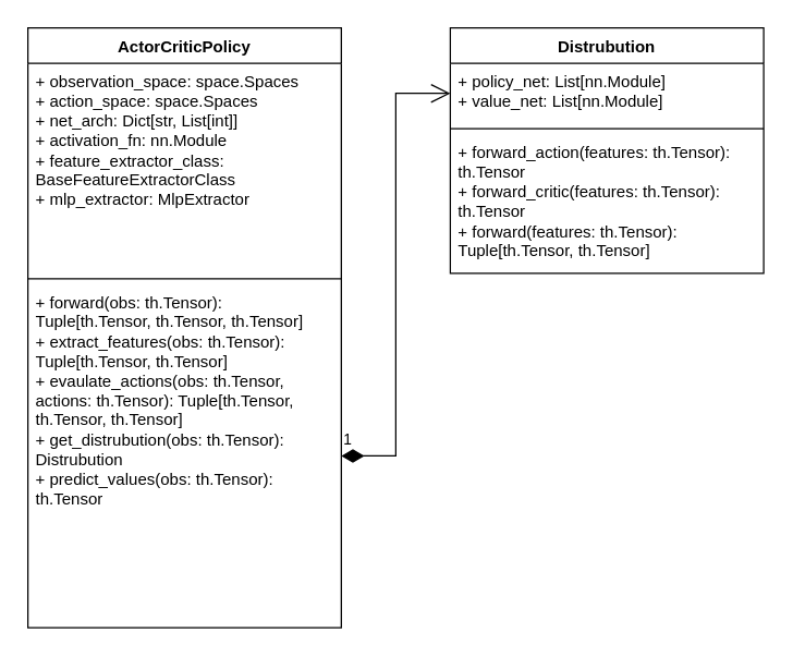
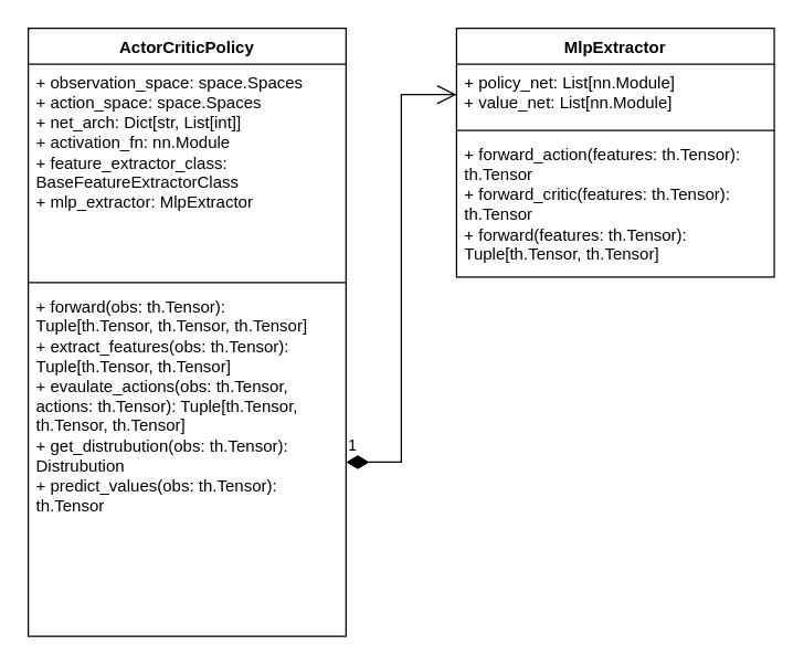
- <mxCell id="6" value="Distrubution" style="swimlane;fontStyle=1;align=center;verticalAlign=top;childLayout=stackLayout;horizontal=1;startSize=26;horizontalStack=0;resizeParent=1;resizeParentMax=0;resizeLast=0;collapsible=1;marginBottom=0;whiteSpace=wrap;html=1;" vertex="1" parent="1"><mxGeometry x="330" y="20" width="230" height="180" as="geometry" /></mxCell>
+ <mxCell id="6" value="MlpExtractor" style="swimlane;fontStyle=1;align=center;verticalAlign=top;childLayout=stackLayout;horizontal=1;startSize=26;horizontalStack=0;resizeParent=1;resizeParentMax=0;resizeLast=0;collapsible=1;marginBottom=0;whiteSpace=wrap;html=1;" vertex="1" parent="1"><mxGeometry x="330" y="20" width="230" height="180" as="geometry" /></mxCell>
